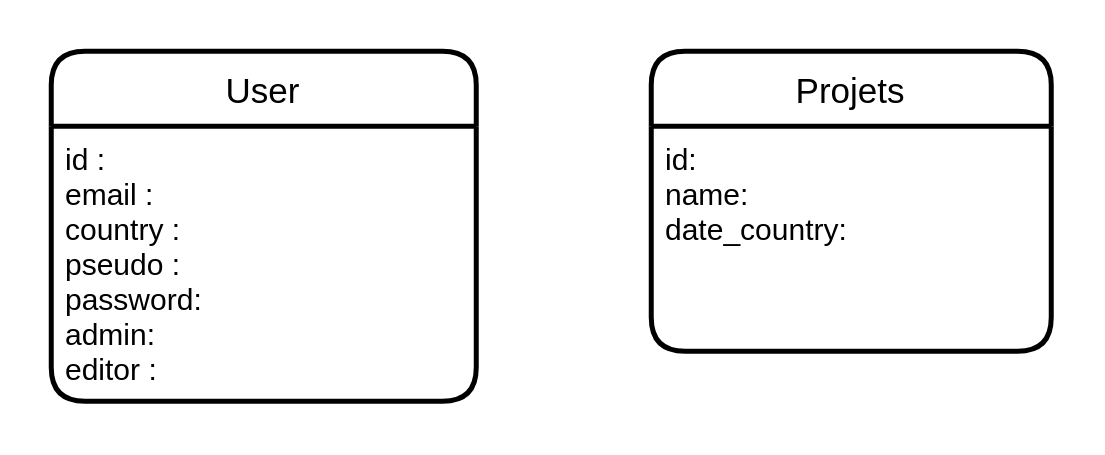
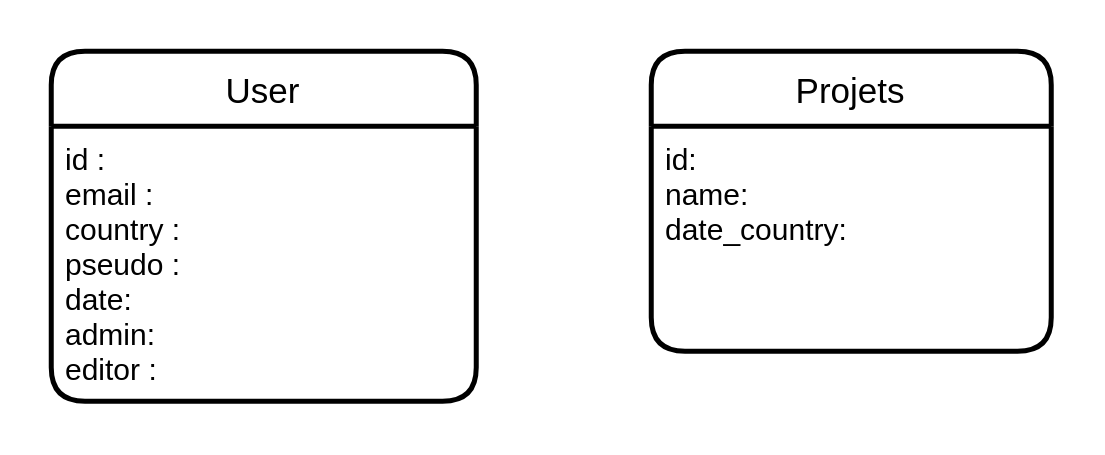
- <mxCell id="3" value="id : &#10;email :&#10;country : &#10;pseudo : &#10;password: &#10;admin:&#10;editor : " style="align=left;strokeColor=none;fillColor=none;spacingLeft=4;fontSize=12;verticalAlign=top;resizable=0;rotatable=0;part=1;" vertex="1" parent="2"><mxGeometry y="30" width="170" height="110" as="geometry" /></mxCell>
+ <mxCell id="3" value="id : &#10;email :&#10;country : &#10;pseudo : &#10;date: &#10;admin:&#10;editor : " style="align=left;strokeColor=none;fillColor=none;spacingLeft=4;fontSize=12;verticalAlign=top;resizable=0;rotatable=0;part=1;" vertex="1" parent="2"><mxGeometry y="30" width="170" height="110" as="geometry" /></mxCell>
